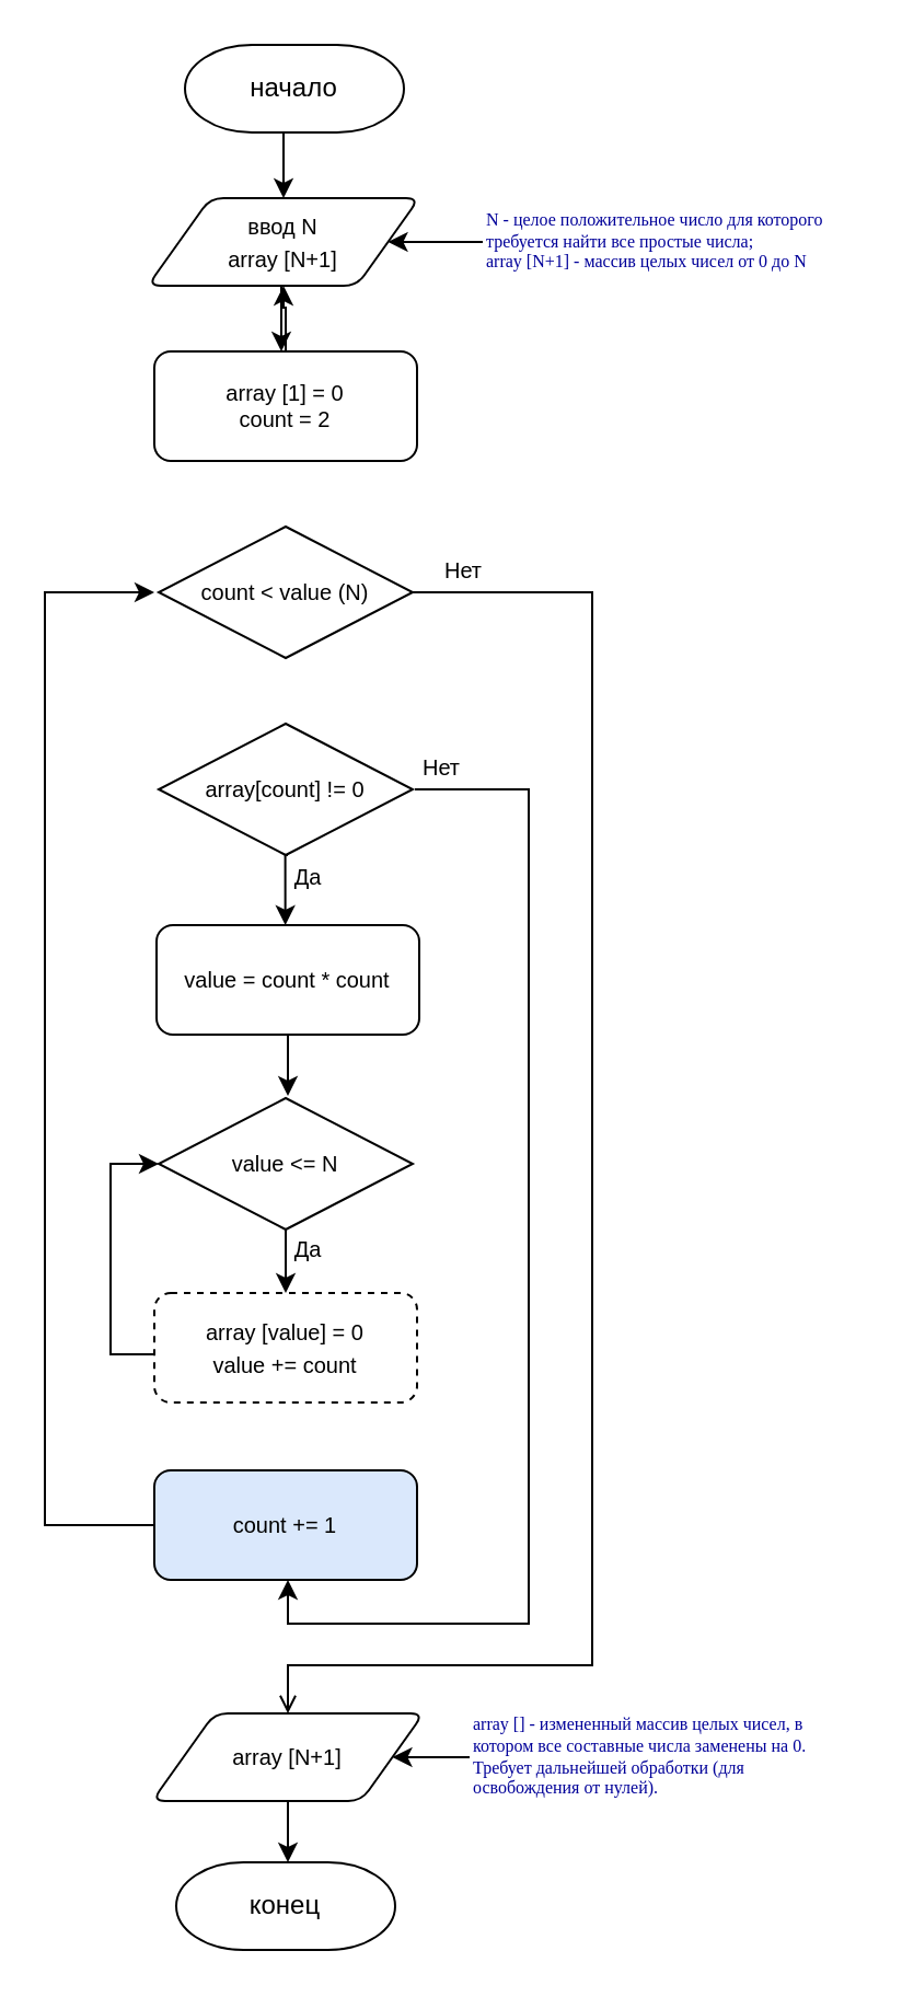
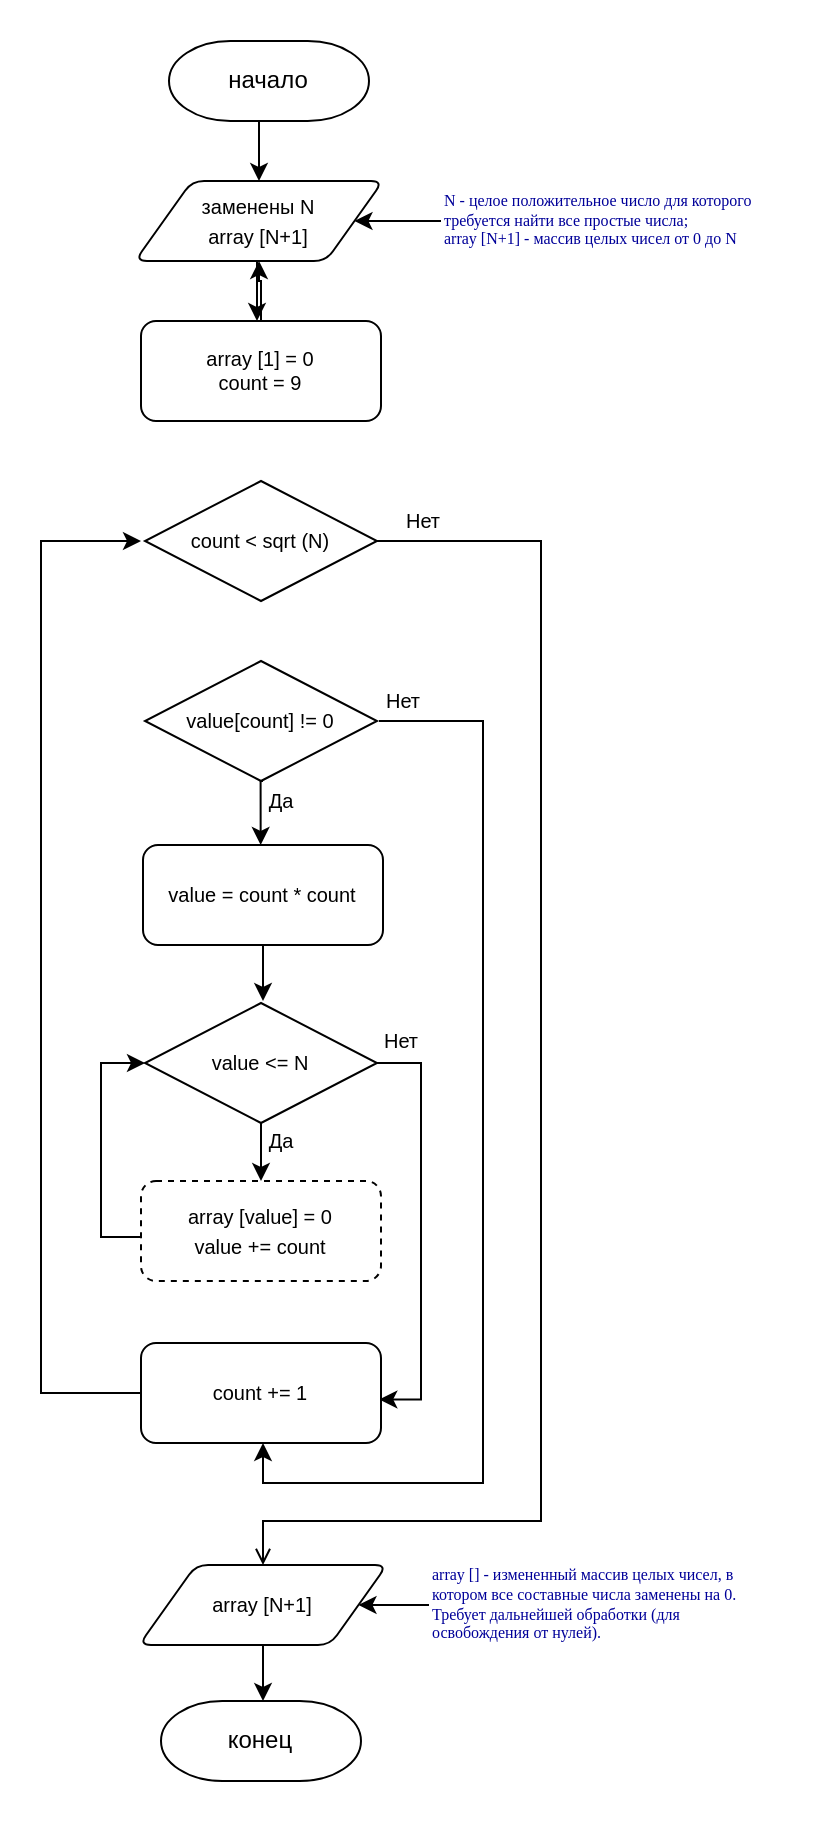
- <mxCell id="5" value="&lt;div&gt;&lt;font style=&quot;font-size: 10px;&quot;&gt;ввод N&lt;/font&gt;&lt;/div&gt;&lt;div&gt;&lt;font style=&quot;font-size: 10px;&quot;&gt;array [N+1]&lt;br&gt;&lt;/font&gt;&lt;/div&gt;" style="shape=parallelogram;html=1;strokeWidth=1;perimeter=parallelogramPerimeter;whiteSpace=wrap;rounded=1;arcSize=12;size=0.23;" vertex="1" parent="1"><mxGeometry x="67" y="90" width="124" height="40" as="geometry" /></mxCell>
+ <mxCell id="5" value="&lt;div&gt;&lt;font style=&quot;font-size: 10px;&quot;&gt;заменены N&lt;/font&gt;&lt;/div&gt;&lt;div&gt;&lt;font style=&quot;font-size: 10px;&quot;&gt;array [N+1]&lt;br&gt;&lt;/font&gt;&lt;/div&gt;" style="shape=parallelogram;html=1;strokeWidth=1;perimeter=parallelogramPerimeter;whiteSpace=wrap;rounded=1;arcSize=12;size=0.23;" vertex="1" parent="1"><mxGeometry x="67" y="90" width="124" height="40" as="geometry" /></mxCell>
- <mxCell id="7" value="&lt;div style=&quot;font-size: 10px;&quot;&gt;&lt;font style=&quot;font-size: 10px;&quot;&gt;array [1] = 0&lt;/font&gt;&lt;/div&gt;&lt;div style=&quot;font-size: 10px;&quot;&gt;&lt;font style=&quot;font-size: 10px;&quot;&gt;&lt;font style=&quot;font-size: 10px;&quot;&gt;count = 2&lt;/font&gt;&lt;br&gt;&lt;/font&gt;&lt;/div&gt;" style="rounded=1;whiteSpace=wrap;html=1;fontSize=12;glass=0;strokeWidth=1;shadow=0;" vertex="1" parent="1"><mxGeometry x="70" y="160" width="120" height="50" as="geometry" /></mxCell>
+ <mxCell id="7" value="&lt;div style=&quot;font-size: 10px;&quot;&gt;&lt;font style=&quot;font-size: 10px;&quot;&gt;array [1] = 0&lt;/font&gt;&lt;/div&gt;&lt;div style=&quot;font-size: 10px;&quot;&gt;&lt;font style=&quot;font-size: 10px;&quot;&gt;&lt;font style=&quot;font-size: 10px;&quot;&gt;count = 9&lt;/font&gt;&lt;br&gt;&lt;/font&gt;&lt;/div&gt;" style="rounded=1;whiteSpace=wrap;html=1;fontSize=12;glass=0;strokeWidth=1;shadow=0;" vertex="1" parent="1"><mxGeometry x="70" y="160" width="120" height="50" as="geometry" /></mxCell>
- <mxCell id="11" value="&lt;font style=&quot;font-size: 10px;&quot; face=&quot;Helvetica&quot;&gt;count &amp;lt; value (N)&lt;br&gt;&lt;/font&gt;" style="strokeWidth=1;html=1;shape=mxgraph.flowchart.decision;whiteSpace=wrap;fontFamily=Times New Roman;fontSize=8;" vertex="1" parent="1"><mxGeometry x="72" y="240" width="116" height="60" as="geometry" /></mxCell>
+ <mxCell id="11" value="&lt;font style=&quot;font-size: 10px;&quot; face=&quot;Helvetica&quot;&gt;count &amp;lt; sqrt (N)&lt;br&gt;&lt;/font&gt;" style="strokeWidth=1;html=1;shape=mxgraph.flowchart.decision;whiteSpace=wrap;fontFamily=Times New Roman;fontSize=8;" vertex="1" parent="1"><mxGeometry x="72" y="240" width="116" height="60" as="geometry" /></mxCell>
- <mxCell id="14" value="&lt;font style=&quot;font-size: 10px;&quot; face=&quot;Helvetica&quot;&gt;array[count] != 0&lt;br&gt;&lt;/font&gt;" style="strokeWidth=1;html=1;shape=mxgraph.flowchart.decision;whiteSpace=wrap;fontFamily=Times New Roman;fontSize=8;" vertex="1" parent="1"><mxGeometry x="72" y="330" width="116" height="60" as="geometry" /></mxCell>
+ <mxCell id="14" value="&lt;font style=&quot;font-size: 10px;&quot; face=&quot;Helvetica&quot;&gt;value[count] != 0&lt;br&gt;&lt;/font&gt;" style="strokeWidth=1;html=1;shape=mxgraph.flowchart.decision;whiteSpace=wrap;fontFamily=Times New Roman;fontSize=8;" vertex="1" parent="1"><mxGeometry x="72" y="330" width="116" height="60" as="geometry" /></mxCell>
+ <mxCell id="18" value="Нет" style="edgeStyle=orthogonalEdgeStyle;rounded=0;orthogonalLoop=1;jettySize=auto;html=1;entryX=0.993;entryY=0.564;entryDx=0;entryDy=0;entryPerimeter=0;fontFamily=Helvetica;fontSize=10;" edge="1" parent="1" source="19" target="23"><mxGeometry x="-0.886" y="11" relative="1" as="geometry"><Array as="points"><mxPoint x="210" y="531" /><mxPoint x="210" y="699" /></Array><mxPoint as="offset" /></mxGeometry></mxCell>
- <mxCell id="23" value="&lt;font style=&quot;font-size: 10px;&quot;&gt;count += 1&lt;/font&gt;" style="rounded=1;whiteSpace=wrap;html=1;fontSize=12;glass=0;strokeWidth=1;shadow=0;fillColor=#dae8fc;" vertex="1" parent="1"><mxGeometry x="70" y="671" width="120" height="50" as="geometry" /></mxCell>
+ <mxCell id="23" value="&lt;font style=&quot;font-size: 10px;&quot;&gt;count += 1&lt;/font&gt;" style="rounded=1;whiteSpace=wrap;html=1;fontSize=12;glass=0;strokeWidth=1;shadow=0;" vertex="1" parent="1"><mxGeometry x="70" y="671" width="120" height="50" as="geometry" /></mxCell>
